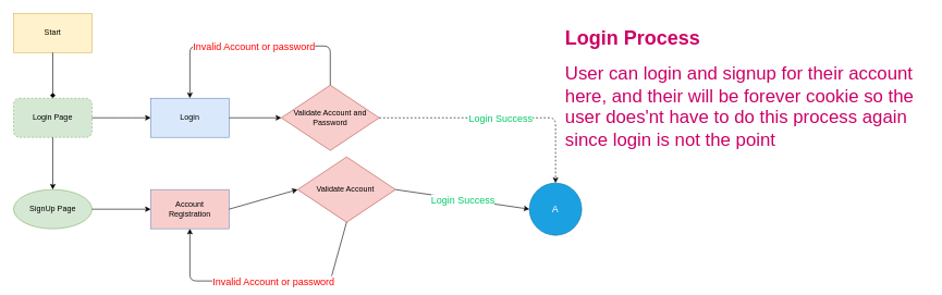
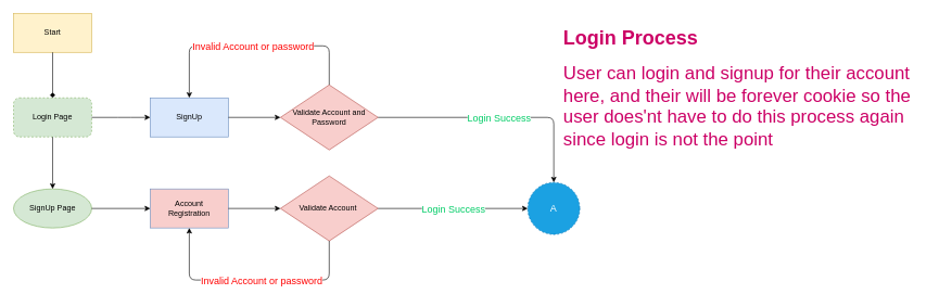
- <mxCell id="8" value="Login" style="rounded=0;whiteSpace=wrap;html=1;fillColor=#dae8fc;strokeColor=#6c8ebf;" vertex="1" parent="1"><mxGeometry x="230" y="150" width="120" height="60" as="geometry" /></mxCell>
+ <mxCell id="8" value="SignUp" style="rounded=0;whiteSpace=wrap;html=1;fillColor=#dae8fc;strokeColor=#6c8ebf;" vertex="1" parent="1"><mxGeometry x="230" y="150" width="120" height="60" as="geometry" /></mxCell>
- <mxCell id="19" value="" style="endArrow=classic;html=1;exitX=1;exitY=0.5;exitDx=0;exitDy=0;entryX=0.5;entryY=0;entryDx=0;entryDy=0;dashed=1;" edge="1" parent="1" source="9" target="24"><mxGeometry relative="1" as="geometry"><mxPoint x="450" y="290" as="sourcePoint" /><mxPoint x="844.04" y="288.02" as="targetPoint" /><Array as="points"><mxPoint x="850" y="180" /></Array></mxGeometry></mxCell>
+ <mxCell id="19" value="" style="endArrow=classic;html=1;exitX=1;exitY=0.5;exitDx=0;exitDy=0;entryX=0.5;entryY=0;entryDx=0;entryDy=0;" edge="1" parent="1" source="9" target="24"><mxGeometry relative="1" as="geometry"><mxPoint x="450" y="290" as="sourcePoint" /><mxPoint x="844.04" y="288.02" as="targetPoint" /><Array as="points"><mxPoint x="850" y="180" /></Array></mxGeometry></mxCell>
- <mxCell id="15" value="Validate Account&amp;nbsp;" style="rhombus;whiteSpace=wrap;html=1;fillColor=#f8cecc;strokeColor=#b85450;" vertex="1" parent="1"><mxGeometry x="455" y="240" width="150" height="100" as="geometry" /></mxCell>
+ <mxCell id="15" value="Validate Account&amp;nbsp;" style="rhombus;whiteSpace=wrap;html=1;fillColor=#f8cecc;strokeColor=#b85450;" vertex="1" parent="1"><mxGeometry x="430" y="270" width="150" height="100" as="geometry" /></mxCell>
- <mxCell id="24" value="A" style="ellipse;whiteSpace=wrap;html=1;aspect=fixed;fontSize=15;fillColor=#1ba1e2;strokeColor=#006EAF;fontColor=#ffffff;" vertex="1" parent="1"><mxGeometry x="810" y="280" width="80" height="80" as="geometry" /></mxCell>
+ <mxCell id="24" value="A" style="ellipse;whiteSpace=wrap;html=1;aspect=fixed;fontSize=15;fillColor=#1ba1e2;strokeColor=#006EAF;fontColor=#ffffff;dashed=1;" vertex="1" parent="1"><mxGeometry x="810" y="280" width="80" height="80" as="geometry" /></mxCell>
